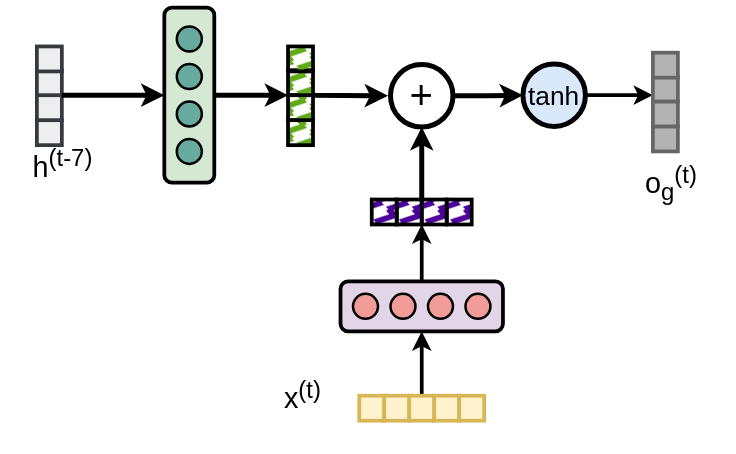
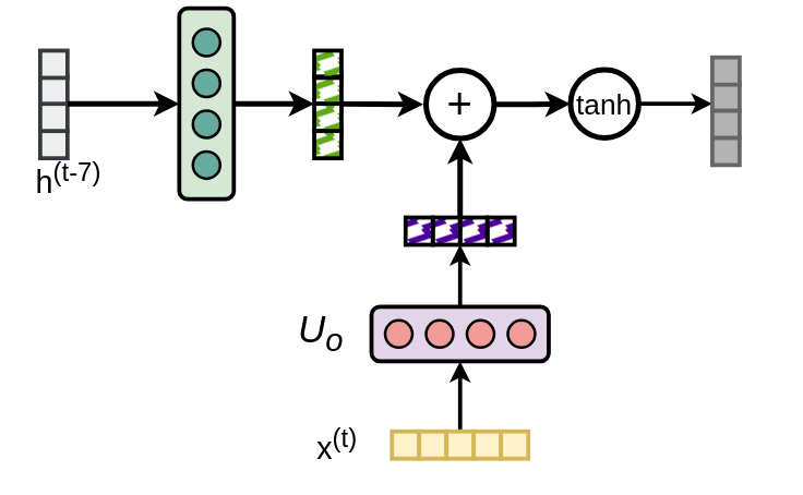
- <mxCell id="16" value="tanh" style="ellipse;whiteSpace=wrap;html=1;aspect=fixed;fontSize=21;strokeWidth=4;fillColor=#dae8fc;" vertex="1" parent="1"><mxGeometry x="418" y="50.5" width="50" height="50" as="geometry" /></mxCell>
+ <mxCell id="16" value="tanh" style="ellipse;whiteSpace=wrap;html=1;aspect=fixed;fontSize=21;strokeWidth=4;" vertex="1" parent="1"><mxGeometry x="418" y="50.5" width="50" height="50" as="geometry" /></mxCell>
- <mxCell id="17" value="o&lt;sub&gt;g&lt;/sub&gt;&lt;sup&gt;(t)&lt;/sup&gt;" style="text;html=1;align=center;verticalAlign=middle;whiteSpace=wrap;rounded=0;fontSize=23;strokeWidth=4;" vertex="1" parent="1"><mxGeometry x="507" y="130.5" width="60" height="30" as="geometry" /></mxCell>
+ <mxCell id="34" value="U&lt;sub&gt;o&lt;/sub&gt;" style="text;html=1;align=center;verticalAlign=middle;whiteSpace=wrap;rounded=0;fontSize=28;fontStyle=2" vertex="1" parent="1"><mxGeometry x="205" y="229" width="60" height="30" as="geometry" /></mxCell>
- <mxCell id="33" value="x&lt;sup&gt;(t)&lt;/sup&gt;" style="text;html=1;align=center;verticalAlign=middle;whiteSpace=wrap;rounded=0;fontSize=23;strokeWidth=4;" vertex="1" parent="1"><mxGeometry x="212" y="301" width="60" height="30" as="geometry" /></mxCell>
+ <mxCell id="33" value="x&lt;sup&gt;(t)&lt;/sup&gt;" style="text;html=1;align=center;verticalAlign=middle;whiteSpace=wrap;rounded=0;fontSize=23;strokeWidth=4;" vertex="1" parent="1"><mxGeometry x="217" y="311" width="60" height="30" as="geometry" /></mxCell>
